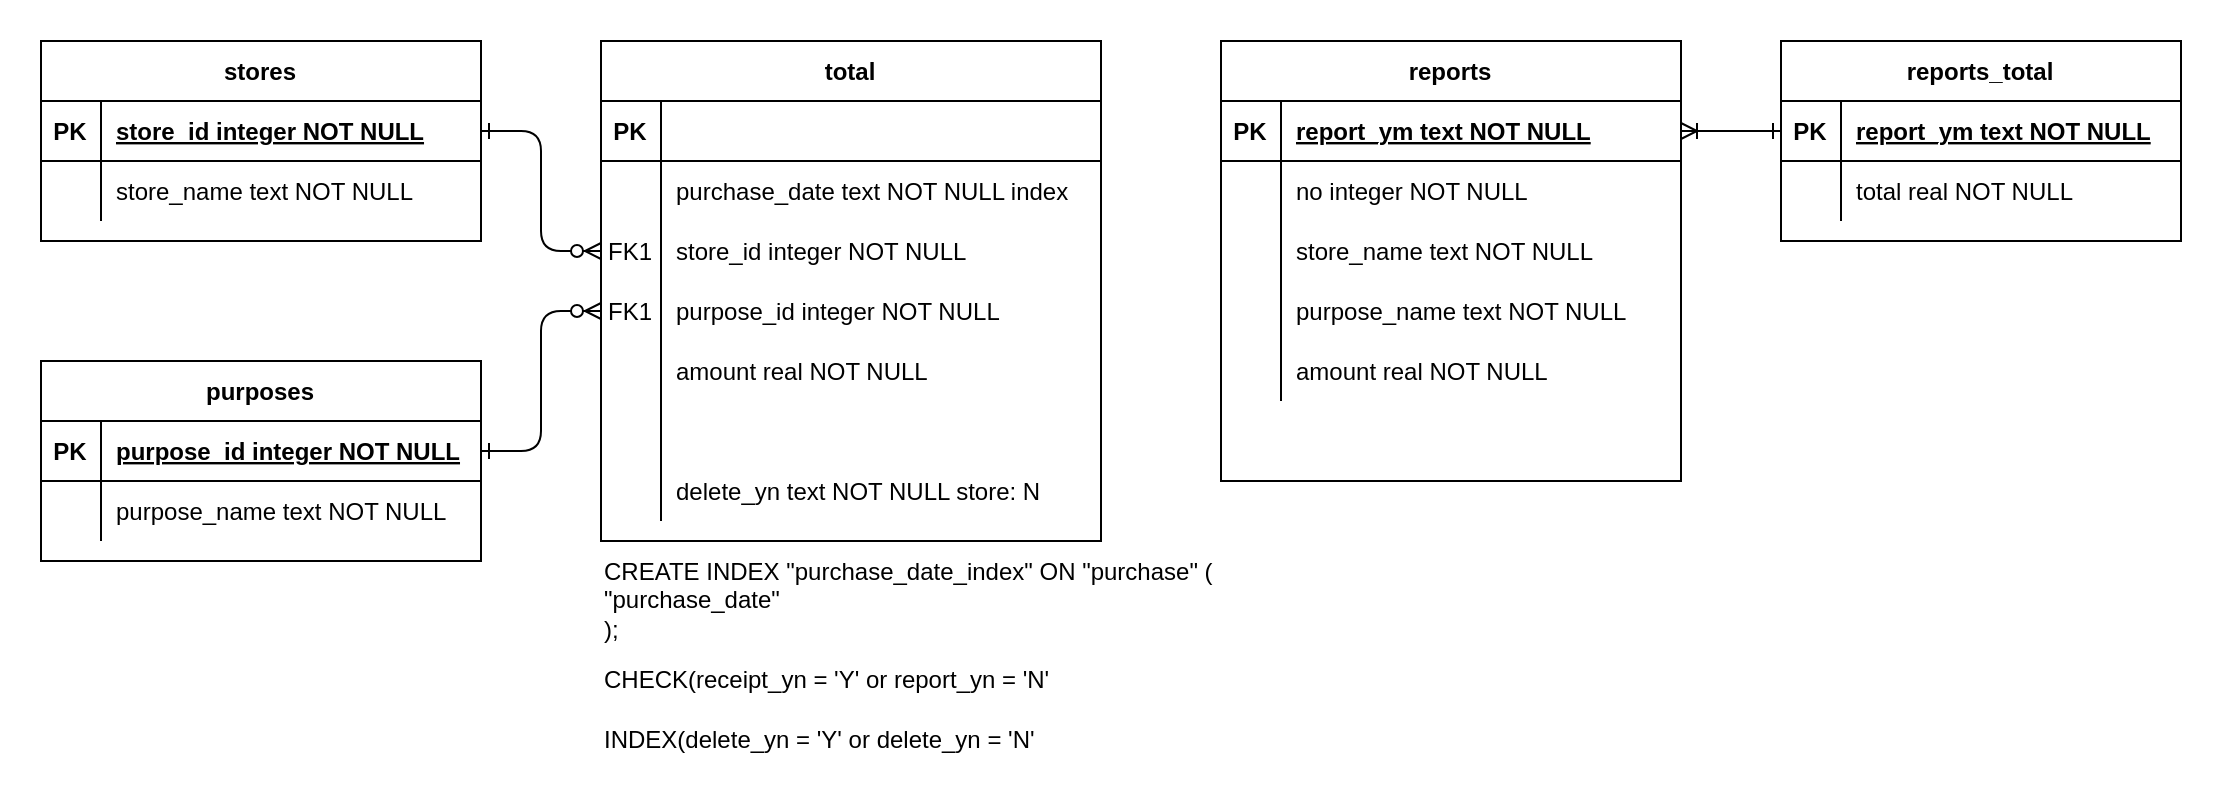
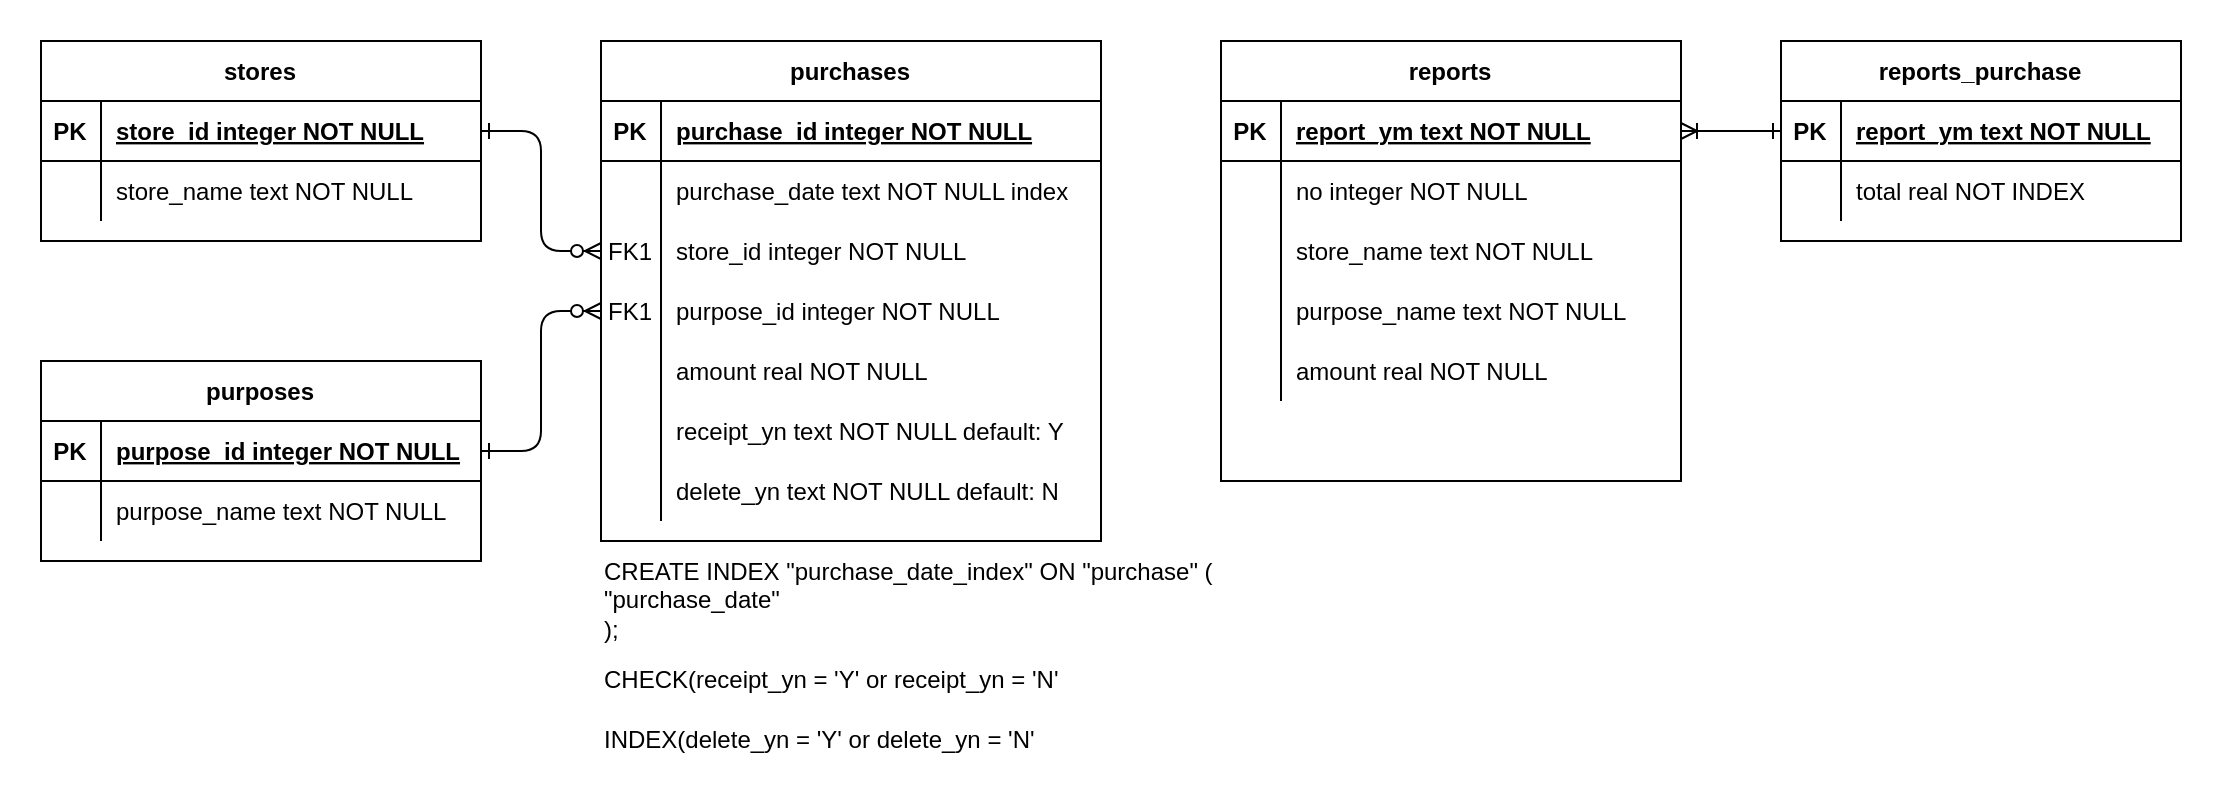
- <mxCell id="3" value="total" style="shape=table;startSize=30;container=1;collapsible=1;childLayout=tableLayout;fixedRows=1;rowLines=0;fontStyle=1;align=center;resizeLast=1;" parent="1" vertex="1"><mxGeometry x="300" y="20" width="250" height="250" as="geometry" /></mxCell>
+ <mxCell id="3" value="purchases" style="shape=table;startSize=30;container=1;collapsible=1;childLayout=tableLayout;fixedRows=1;rowLines=0;fontStyle=1;align=center;resizeLast=1;" parent="1" vertex="1"><mxGeometry x="300" y="20" width="250" height="250" as="geometry" /></mxCell>
- <mxCell id="61" value="reports_total" style="shape=table;startSize=30;container=1;collapsible=1;childLayout=tableLayout;fixedRows=1;rowLines=0;fontStyle=1;align=center;resizeLast=1;" vertex="1" parent="1"><mxGeometry x="890" y="20" width="200" height="100" as="geometry" /></mxCell>
+ <mxCell id="61" value="reports_purchase" style="shape=table;startSize=30;container=1;collapsible=1;childLayout=tableLayout;fixedRows=1;rowLines=0;fontStyle=1;align=center;resizeLast=1;" vertex="1" parent="1"><mxGeometry x="890" y="20" width="200" height="100" as="geometry" /></mxCell>
+ <mxCell id="6" value="purchase_id integer NOT NULL " style="shape=partialRectangle;overflow=hidden;connectable=0;fillColor=none;top=0;left=0;bottom=0;right=0;align=left;spacingLeft=6;fontStyle=5;" parent="4" vertex="1"><mxGeometry x="30" width="220" height="30" as="geometry" /></mxCell>
- <mxCell id="67" value="total real NOT NULL" style="shape=partialRectangle;overflow=hidden;connectable=0;fillColor=none;top=0;left=0;bottom=0;right=0;align=left;spacingLeft=6;" vertex="1" parent="65"><mxGeometry x="30" width="170" height="30" as="geometry" /></mxCell>
+ <mxCell id="67" value="total real NOT INDEX" style="shape=partialRectangle;overflow=hidden;connectable=0;fillColor=none;top=0;left=0;bottom=0;right=0;align=left;spacingLeft=6;" vertex="1" parent="65"><mxGeometry x="30" width="170" height="30" as="geometry" /></mxCell>
+ <mxCell id="21" value="receipt_yn text NOT NULL default: Y" style="shape=partialRectangle;overflow=hidden;connectable=0;fillColor=none;top=0;left=0;bottom=0;right=0;align=left;spacingLeft=6;" vertex="1" parent="19"><mxGeometry x="30" width="220" height="30" as="geometry" /></mxCell>
- <mxCell id="24" value="delete_yn text NOT NULL store: N" style="shape=partialRectangle;overflow=hidden;connectable=0;fillColor=none;top=0;left=0;bottom=0;right=0;align=left;spacingLeft=6;" vertex="1" parent="22"><mxGeometry x="30" width="220" height="30" as="geometry" /></mxCell>
+ <mxCell id="24" value="delete_yn text NOT NULL default: N" style="shape=partialRectangle;overflow=hidden;connectable=0;fillColor=none;top=0;left=0;bottom=0;right=0;align=left;spacingLeft=6;" vertex="1" parent="22"><mxGeometry x="30" width="220" height="30" as="geometry" /></mxCell>
- <mxCell id="40" value="CHECK(receipt_yn = 'Y' or report_yn = 'N'" style="text;html=1;strokeColor=none;fillColor=none;align=left;verticalAlign=middle;whiteSpace=wrap;rounded=0;" vertex="1" parent="1"><mxGeometry x="300" y="330" width="310" height="20" as="geometry" /></mxCell>
+ <mxCell id="40" value="CHECK(receipt_yn = 'Y' or receipt_yn = 'N'" style="text;html=1;strokeColor=none;fillColor=none;align=left;verticalAlign=middle;whiteSpace=wrap;rounded=0;" vertex="1" parent="1"><mxGeometry x="300" y="330" width="310" height="20" as="geometry" /></mxCell>
